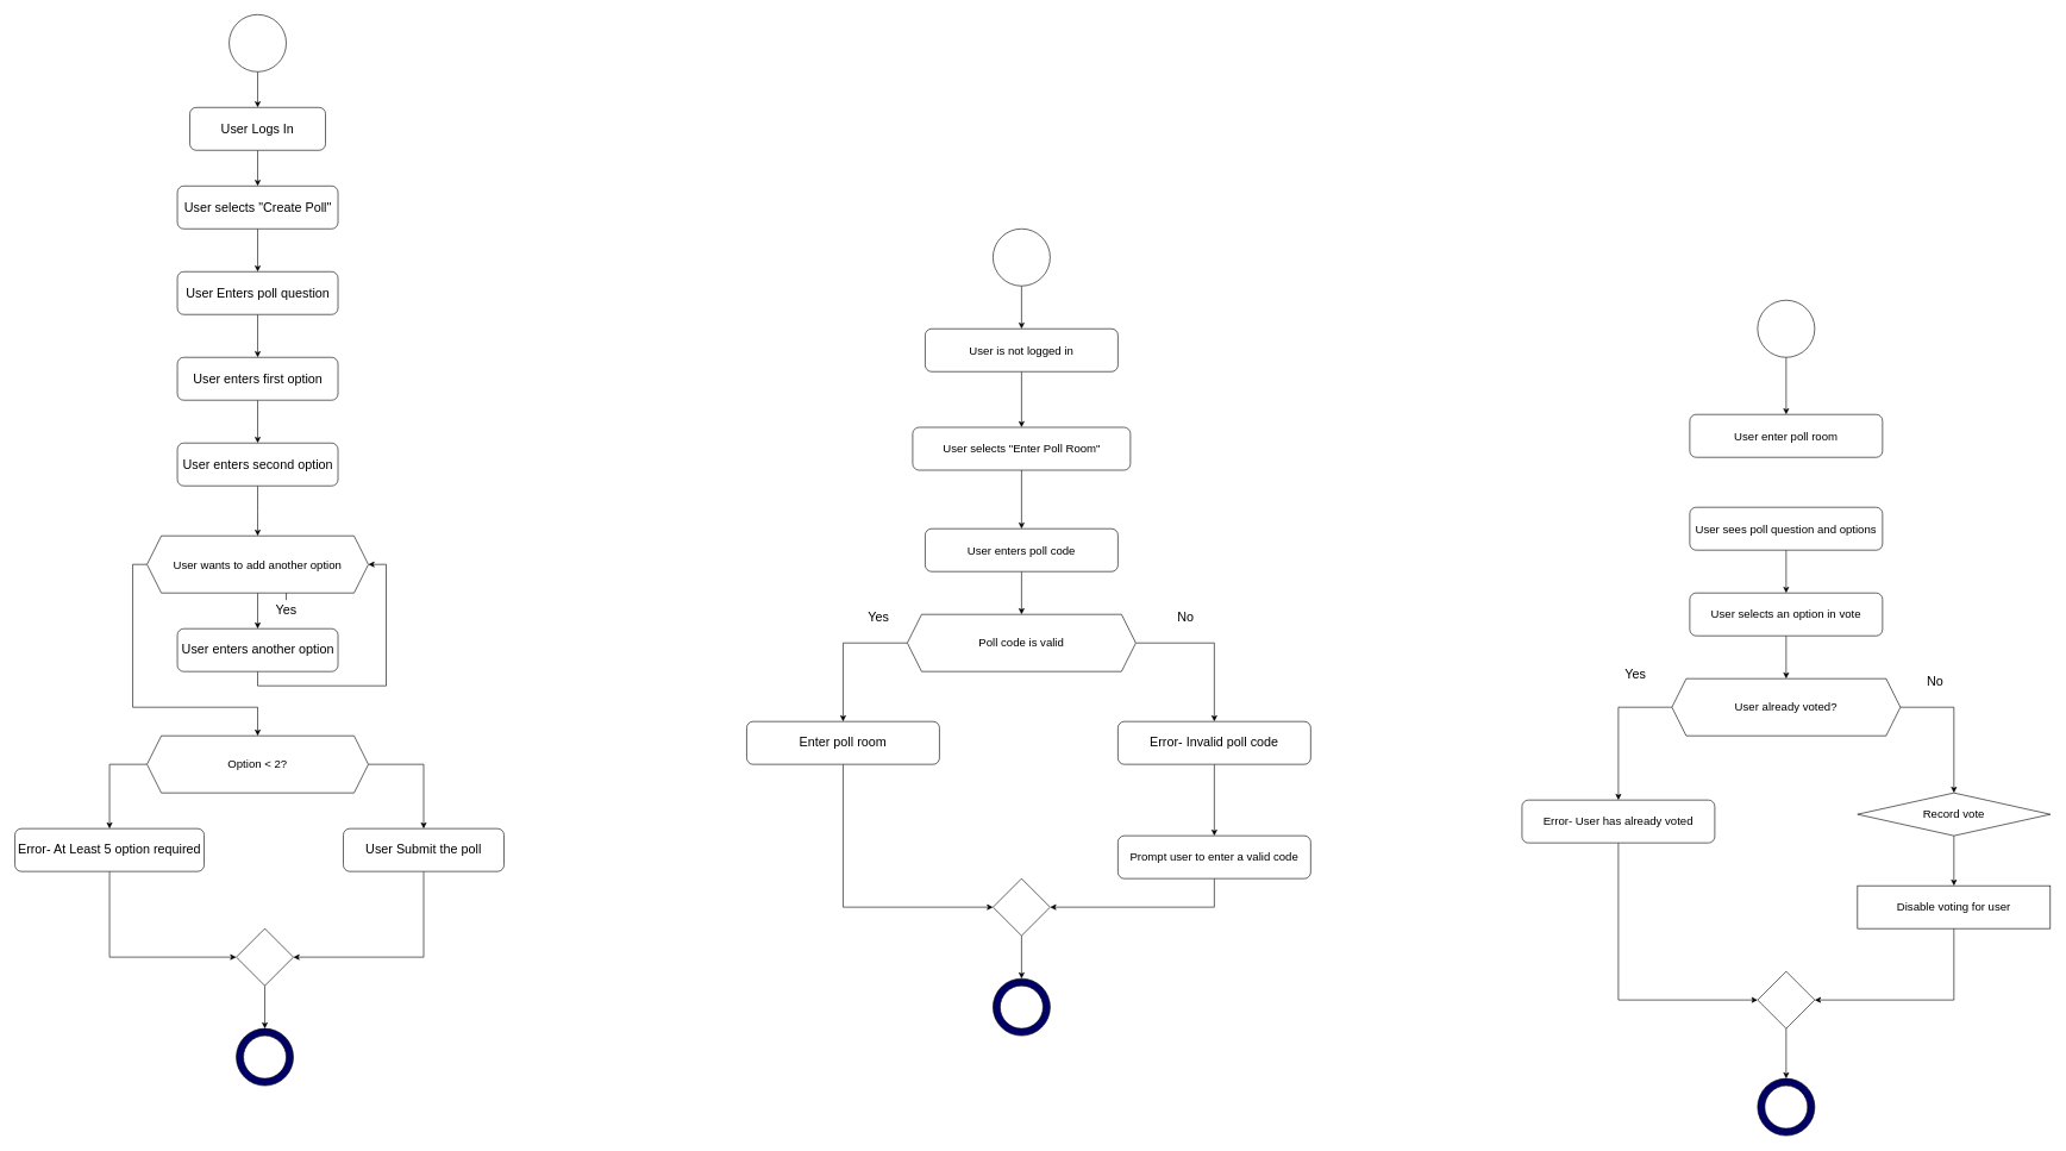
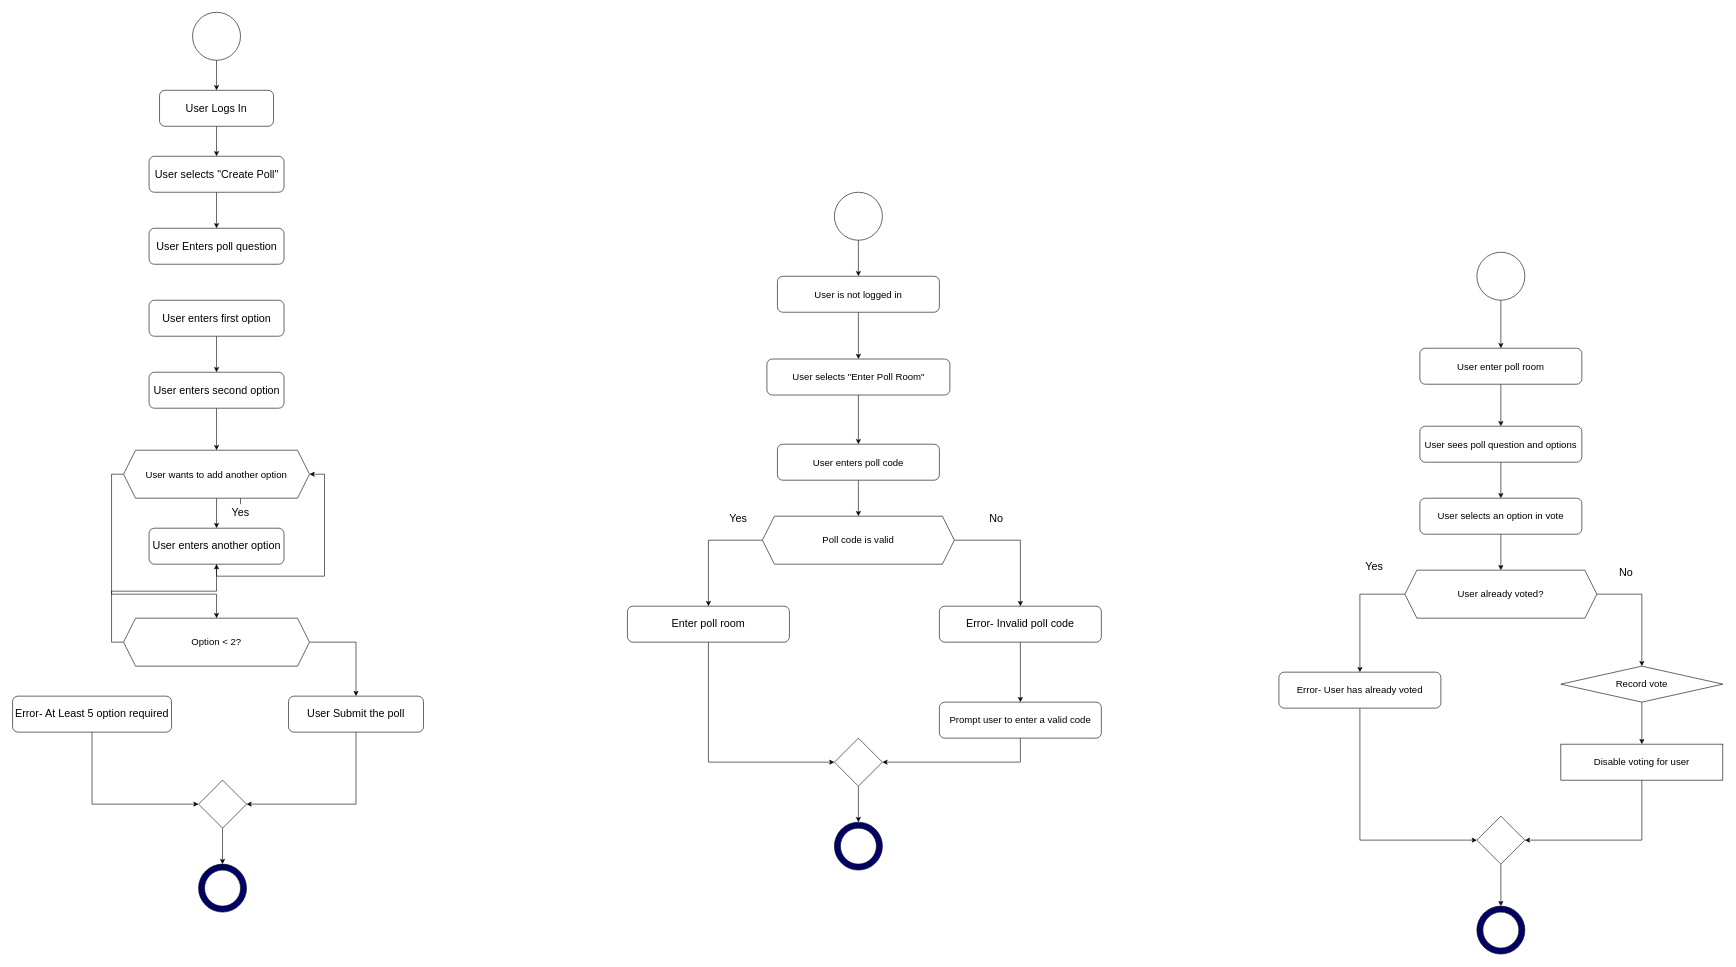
- <mxCell id="8" style="edgeStyle=orthogonalEdgeStyle;rounded=0;orthogonalLoop=1;jettySize=auto;html=1;" edge="1" parent="1" source="9" target="11"><mxGeometry relative="1" as="geometry" /></mxCell>
+ <mxCell id="59" style="edgeStyle=orthogonalEdgeStyle;rounded=0;orthogonalLoop=1;jettySize=auto;html=1;exitX=0.5;exitY=1;exitDx=0;exitDy=0;entryX=0.5;entryY=0;entryDx=0;entryDy=0;" edge="1" parent="1" source="60" target="62"><mxGeometry relative="1" as="geometry" /></mxCell>
- <mxCell id="22" style="edgeStyle=orthogonalEdgeStyle;rounded=0;orthogonalLoop=1;jettySize=auto;html=1;exitX=0;exitY=0.5;exitDx=0;exitDy=0;" edge="1" parent="1" source="24" target="19"><mxGeometry relative="1" as="geometry" /></mxCell>
+ <mxCell id="22" style="edgeStyle=orthogonalEdgeStyle;rounded=0;orthogonalLoop=1;jettySize=auto;html=1;exitX=0;exitY=0.5;exitDx=0;exitDy=0;" edge="1" parent="1" source="24" target="15"><mxGeometry relative="1" as="geometry" /></mxCell>
